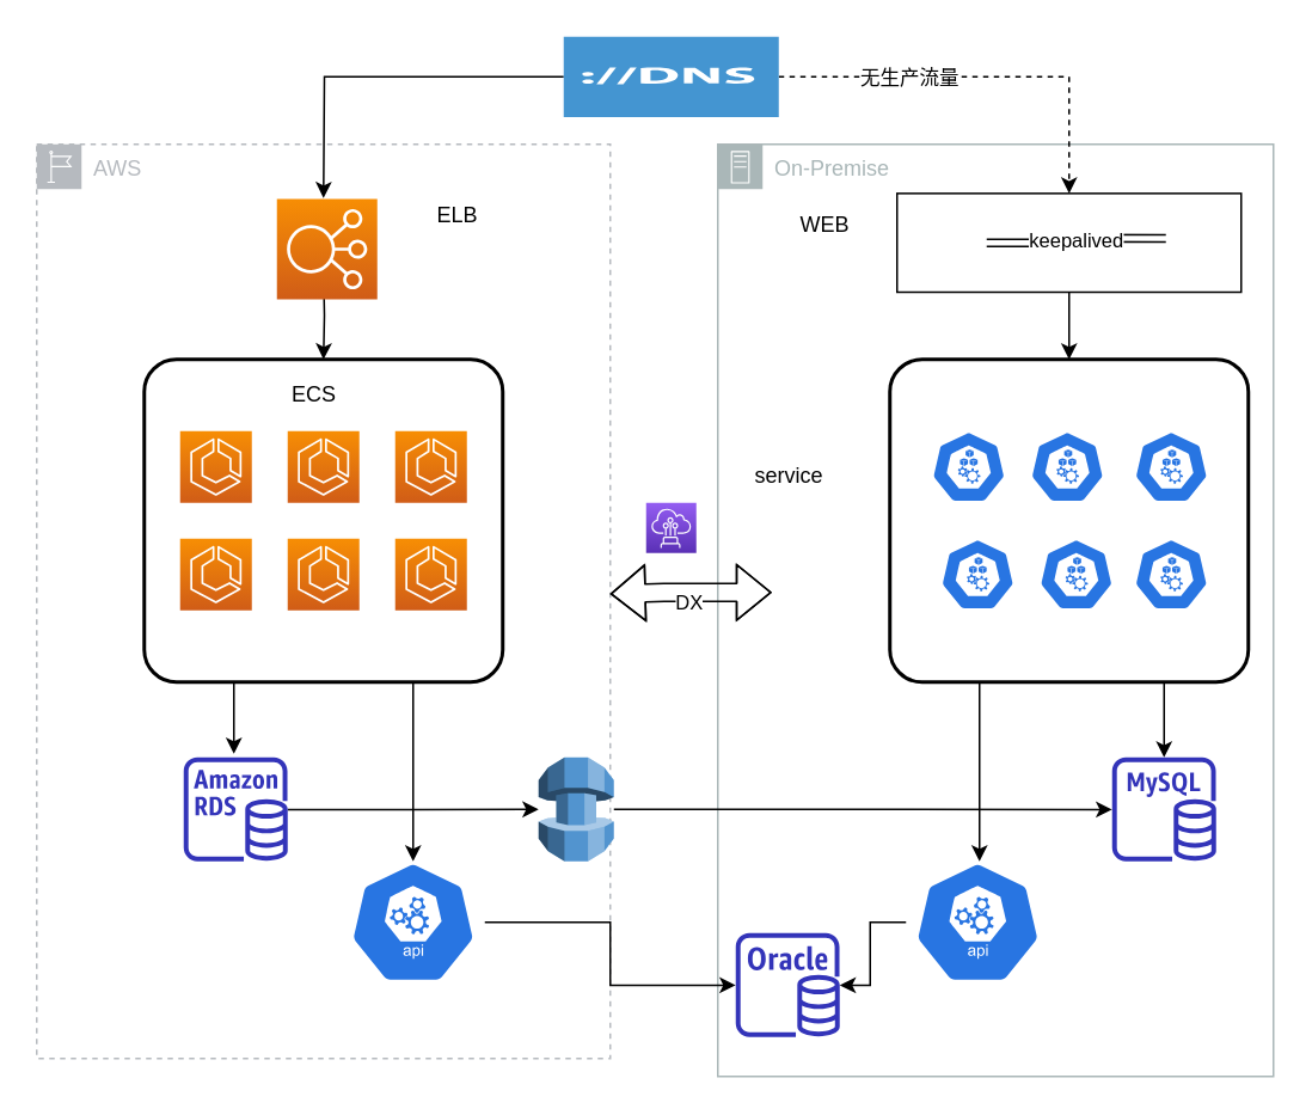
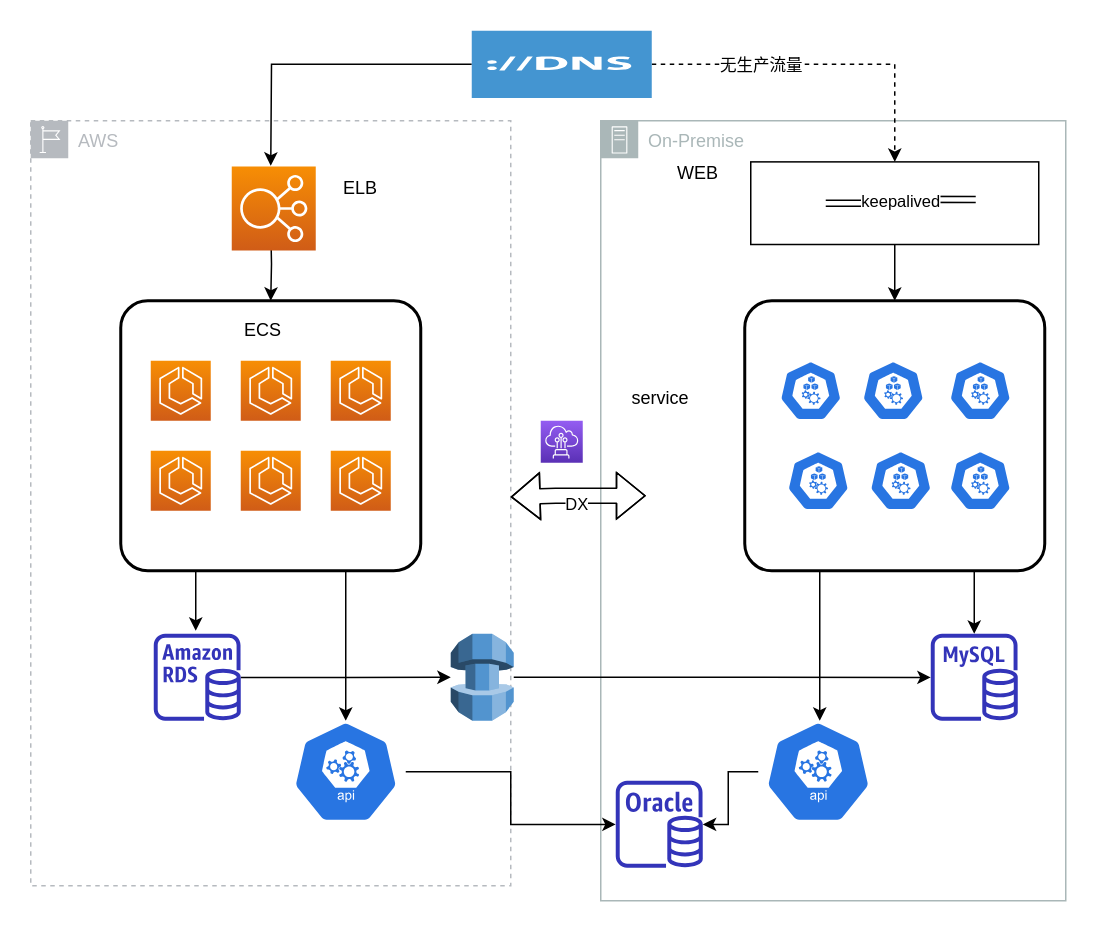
- <mxCell id="20" value="ELB" style="text;html=1;strokeColor=none;fillColor=none;align=center;verticalAlign=middle;whiteSpace=wrap;rounded=0;" vertex="1" parent="1"><mxGeometry x="235" y="109.92" width="40" height="20" as="geometry" /></mxCell>
+ <mxCell id="20" value="ELB" style="text;html=1;strokeColor=none;fillColor=none;align=center;verticalAlign=middle;whiteSpace=wrap;rounded=0;" vertex="1" parent="1"><mxGeometry x="220" y="114.92" width="40" height="20" as="geometry" /></mxCell>
- <mxCell id="26" value="WEB" style="text;html=1;strokeColor=none;fillColor=none;align=center;verticalAlign=middle;whiteSpace=wrap;rounded=0;" vertex="1" parent="1"><mxGeometry x="440" y="114.92" width="40" height="20" as="geometry" /></mxCell>
+ <mxCell id="26" value="WEB" style="text;html=1;strokeColor=none;fillColor=none;align=center;verticalAlign=middle;whiteSpace=wrap;rounded=0;" vertex="1" parent="1"><mxGeometry x="445" y="104.92" width="40" height="20" as="geometry" /></mxCell>
